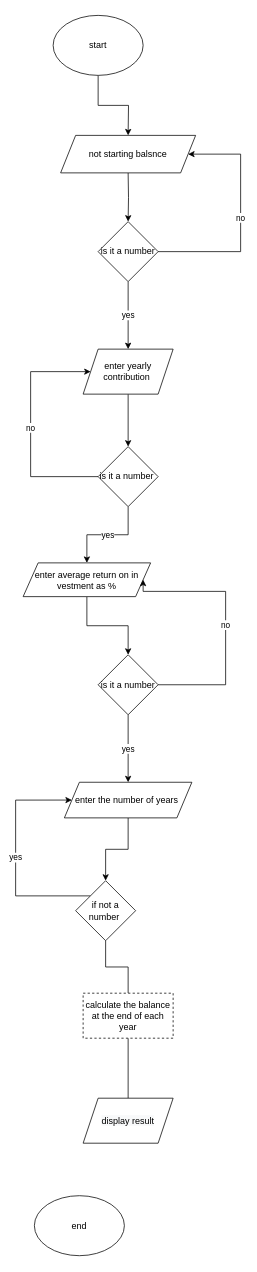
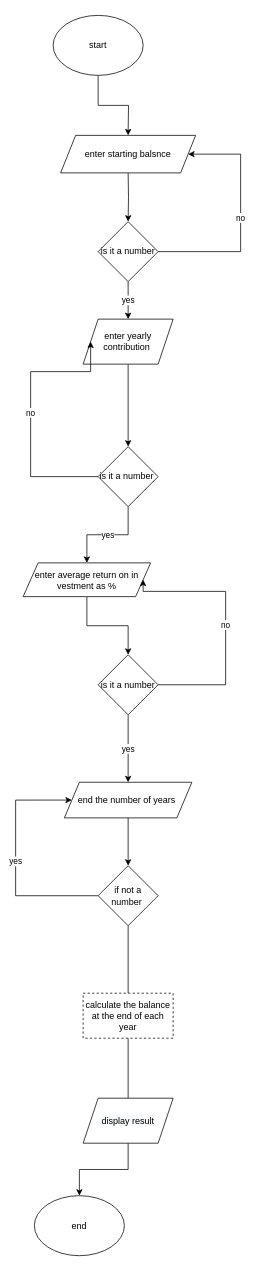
- <mxCell id="5" value="not starting balsnce" style="shape=parallelogram;perimeter=parallelogramPerimeter;whiteSpace=wrap;html=1;fixedSize=1;" vertex="1" parent="1"><mxGeometry x="80" y="180" width="180" height="50" as="geometry" /></mxCell>
+ <mxCell id="5" value="enter starting balsnce" style="shape=parallelogram;perimeter=parallelogramPerimeter;whiteSpace=wrap;html=1;fixedSize=1;" vertex="1" parent="1"><mxGeometry x="80" y="180" width="180" height="50" as="geometry" /></mxCell>
- <mxCell id="10" value="enter yearly contribution&amp;nbsp;" style="shape=parallelogram;perimeter=parallelogramPerimeter;whiteSpace=wrap;html=1;fixedSize=1;" vertex="1" parent="1"><mxGeometry x="110" y="465" width="120" height="60" as="geometry" /></mxCell>
+ <mxCell id="10" value="enter yearly contribution&amp;nbsp;" style="shape=parallelogram;perimeter=parallelogramPerimeter;whiteSpace=wrap;html=1;fixedSize=1;" vertex="1" parent="1"><mxGeometry x="110" y="425" width="120" height="60" as="geometry" /></mxCell>
- <mxCell id="20" value="enter the number of years&amp;nbsp;" style="shape=parallelogram;perimeter=parallelogramPerimeter;whiteSpace=wrap;html=1;fixedSize=1;" vertex="1" parent="1"><mxGeometry x="85" y="1042.5" width="170" height="47.5" as="geometry" /></mxCell>
+ <mxCell id="20" value="end the number of years&amp;nbsp;" style="shape=parallelogram;perimeter=parallelogramPerimeter;whiteSpace=wrap;html=1;fixedSize=1;" vertex="1" parent="1"><mxGeometry x="85" y="1042.5" width="170" height="47.5" as="geometry" /></mxCell>
- <mxCell id="23" value="if not a number&amp;nbsp;" style="rhombus;whiteSpace=wrap;html=1;" vertex="1" parent="1"><mxGeometry x="100" y="1173.75" width="80" height="80" as="geometry" /></mxCell>
+ <mxCell id="23" value="if not a number&amp;nbsp;" style="rhombus;whiteSpace=wrap;html=1;" vertex="1" parent="1"><mxGeometry x="130" y="1153.75" width="80" height="80" as="geometry" /></mxCell>
+ <mxCell id="26" value="" style="edgeStyle=orthogonalEdgeStyle;rounded=0;orthogonalLoop=1;jettySize=auto;html=1;" edge="1" parent="1" source="27" target="28"><mxGeometry relative="1" as="geometry" /></mxCell>
